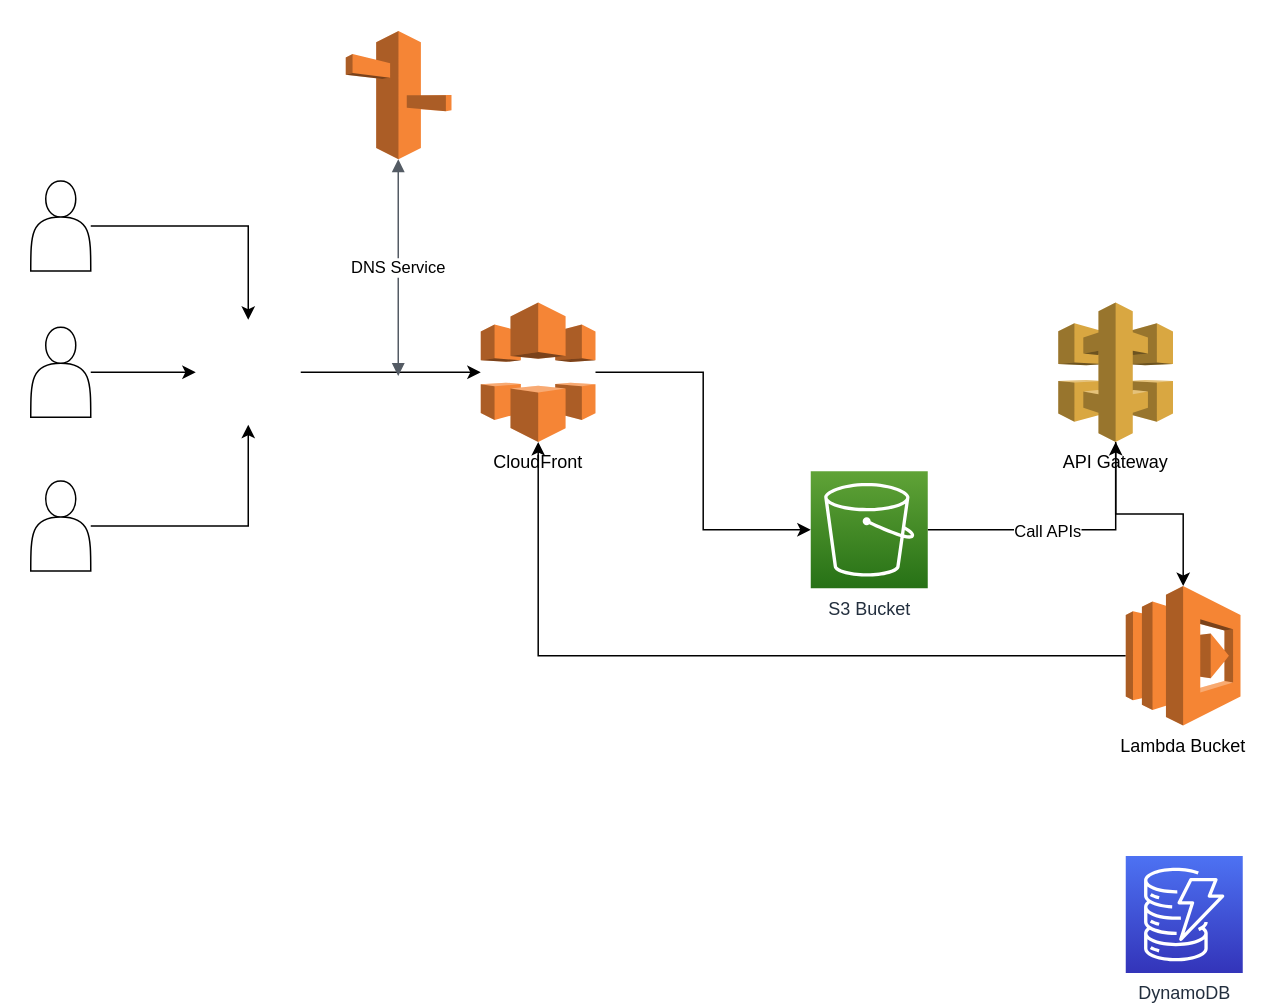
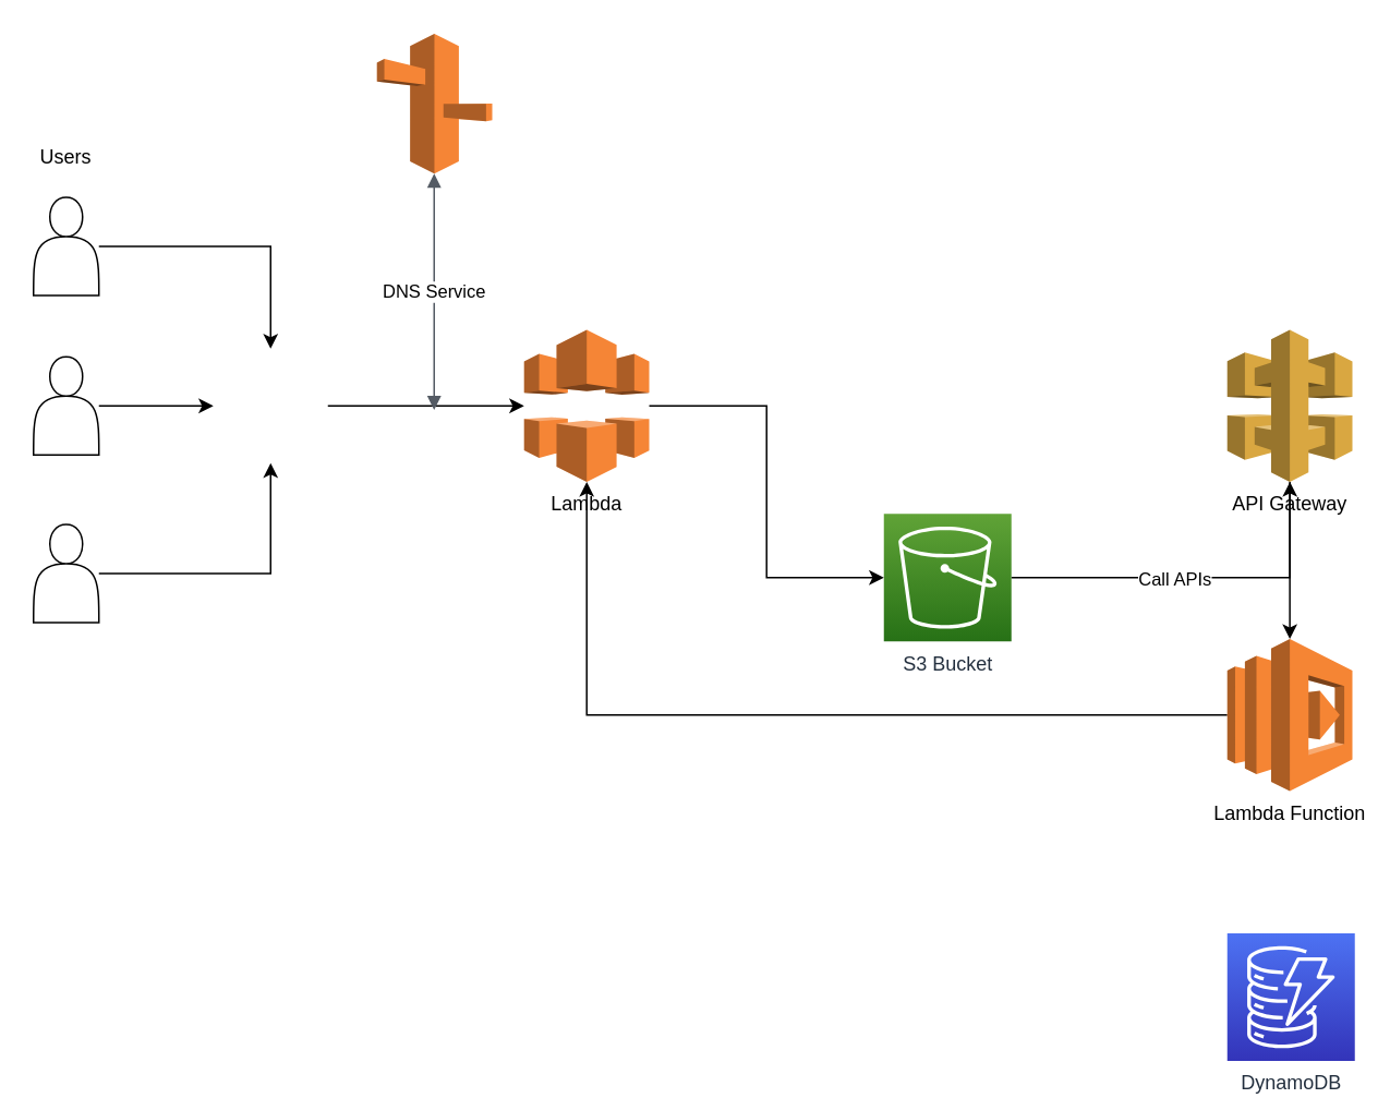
+ <mxCell id="17" value="Users" style="text;html=1;strokeColor=none;fillColor=none;align=center;verticalAlign=middle;whiteSpace=wrap;rounded=0;" vertex="1" parent="1"><mxGeometry x="20" y="85.5" width="40" height="20" as="geometry" /></mxCell>
- <mxCell id="19" value="API Gateway" style="outlineConnect=0;dashed=0;verticalLabelPosition=bottom;verticalAlign=top;align=center;html=1;shape=mxgraph.aws3.api_gateway;fillColor=#D9A741;gradientColor=none;" vertex="1" parent="1"><mxGeometry x="705" y="201" width="76.5" height="93" as="geometry" /></mxCell>
+ <mxCell id="19" value="API Gateway" style="outlineConnect=0;dashed=0;verticalLabelPosition=bottom;verticalAlign=top;align=center;html=1;shape=mxgraph.aws3.api_gateway;fillColor=#D9A741;gradientColor=none;" vertex="1" parent="1"><mxGeometry x="750" y="201" width="76.5" height="93" as="geometry" /></mxCell>
- <mxCell id="6" value="CloudFront" style="outlineConnect=0;dashed=0;verticalLabelPosition=bottom;verticalAlign=top;align=center;html=1;shape=mxgraph.aws3.cloudfront;fillColor=#F58536;gradientColor=none;" vertex="1" parent="1"><mxGeometry x="320" y="201" width="76.5" height="93" as="geometry" /></mxCell>
+ <mxCell id="6" value="Lambda" style="outlineConnect=0;dashed=0;verticalLabelPosition=bottom;verticalAlign=top;align=center;html=1;shape=mxgraph.aws3.cloudfront;fillColor=#F58536;gradientColor=none;" vertex="1" parent="1"><mxGeometry x="320" y="201" width="76.5" height="93" as="geometry" /></mxCell>
- <mxCell id="21" value="Lambda Bucket" style="outlineConnect=0;dashed=0;verticalLabelPosition=bottom;verticalAlign=top;align=center;html=1;shape=mxgraph.aws3.lambda;fillColor=#F58534;gradientColor=none;" vertex="1" parent="1"><mxGeometry x="750" y="390" width="76.5" height="93" as="geometry" /></mxCell>
+ <mxCell id="21" value="Lambda Function" style="outlineConnect=0;dashed=0;verticalLabelPosition=bottom;verticalAlign=top;align=center;html=1;shape=mxgraph.aws3.lambda;fillColor=#F58534;gradientColor=none;" vertex="1" parent="1"><mxGeometry x="750" y="390" width="76.5" height="93" as="geometry" /></mxCell>
